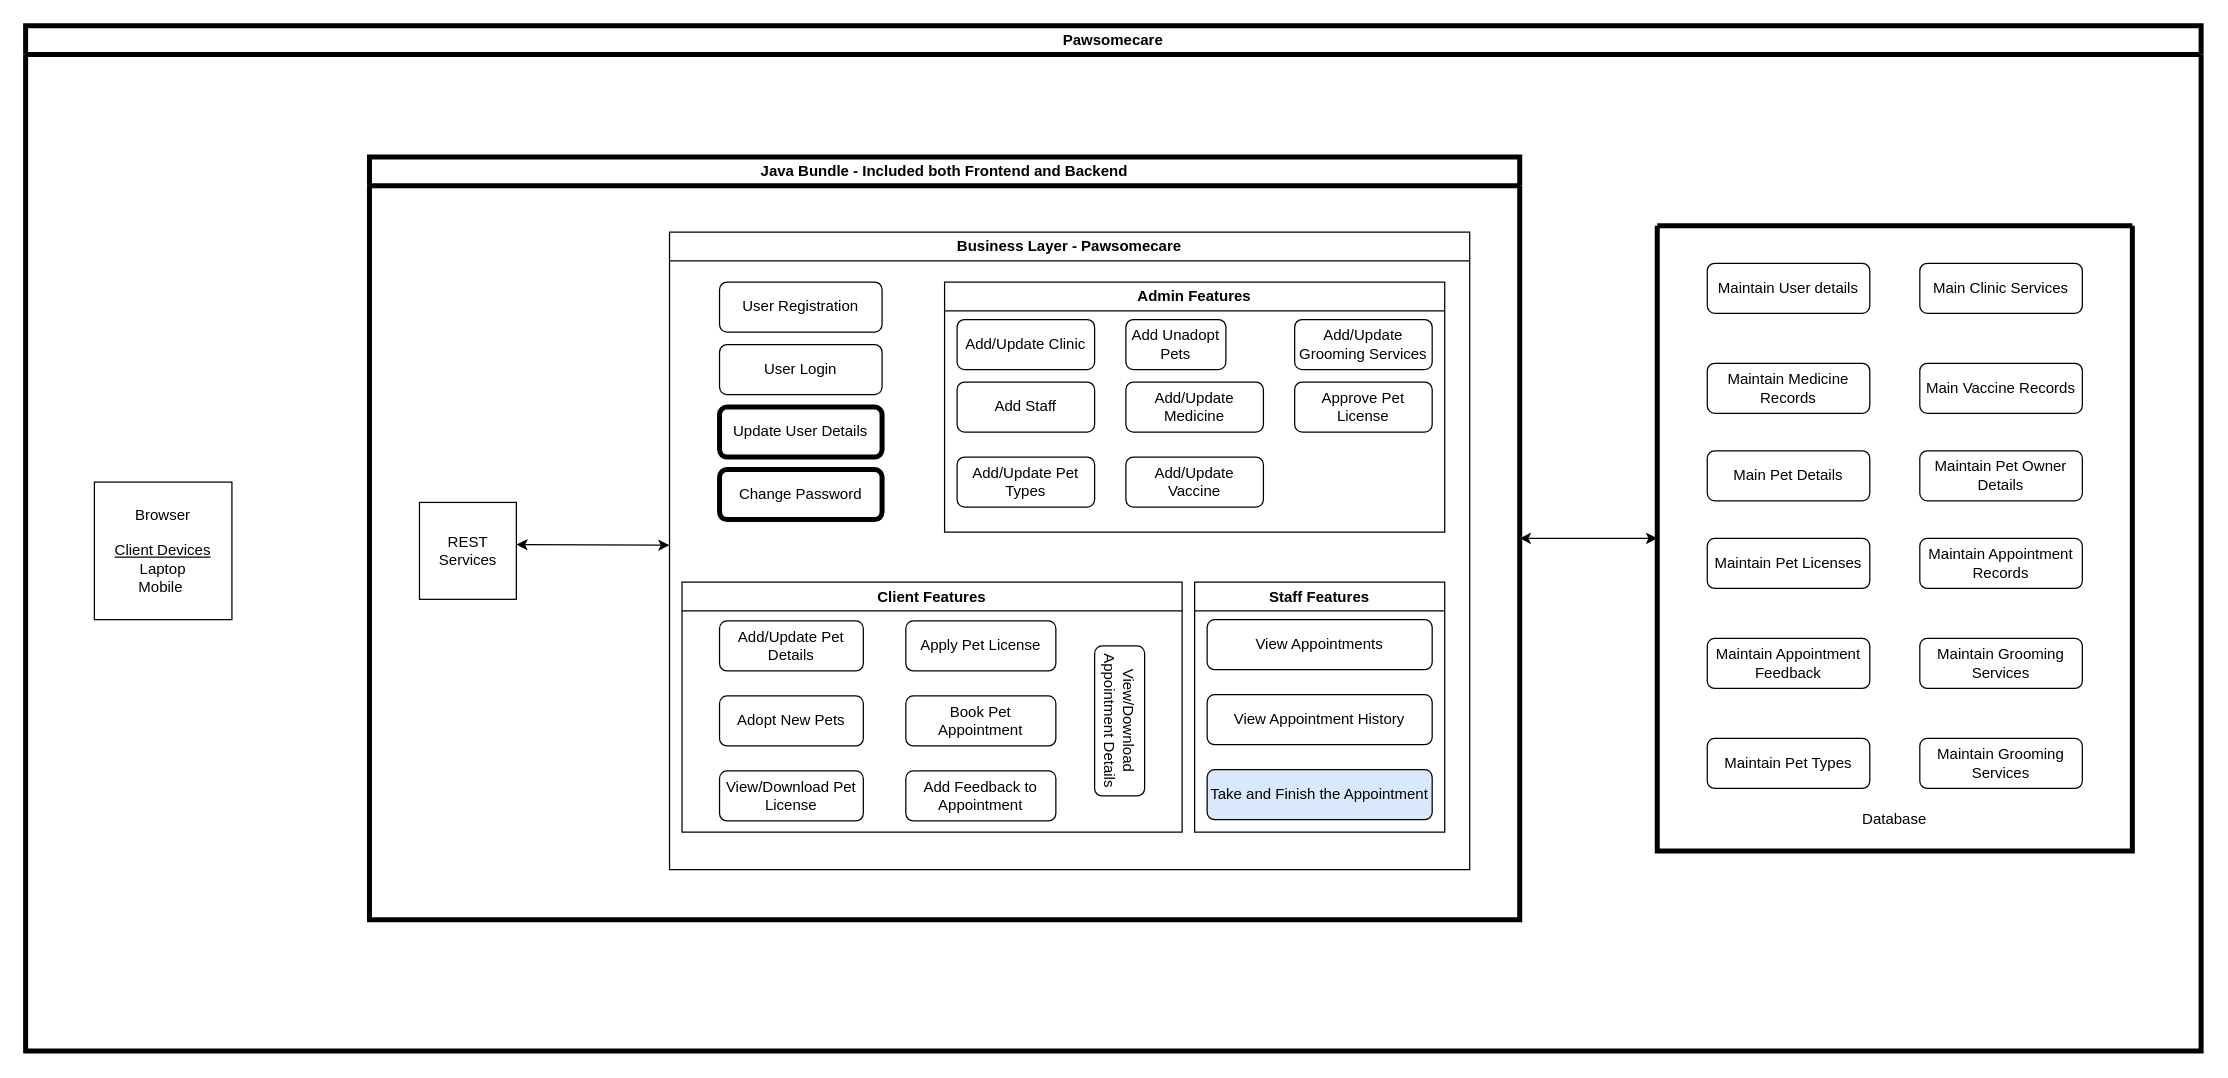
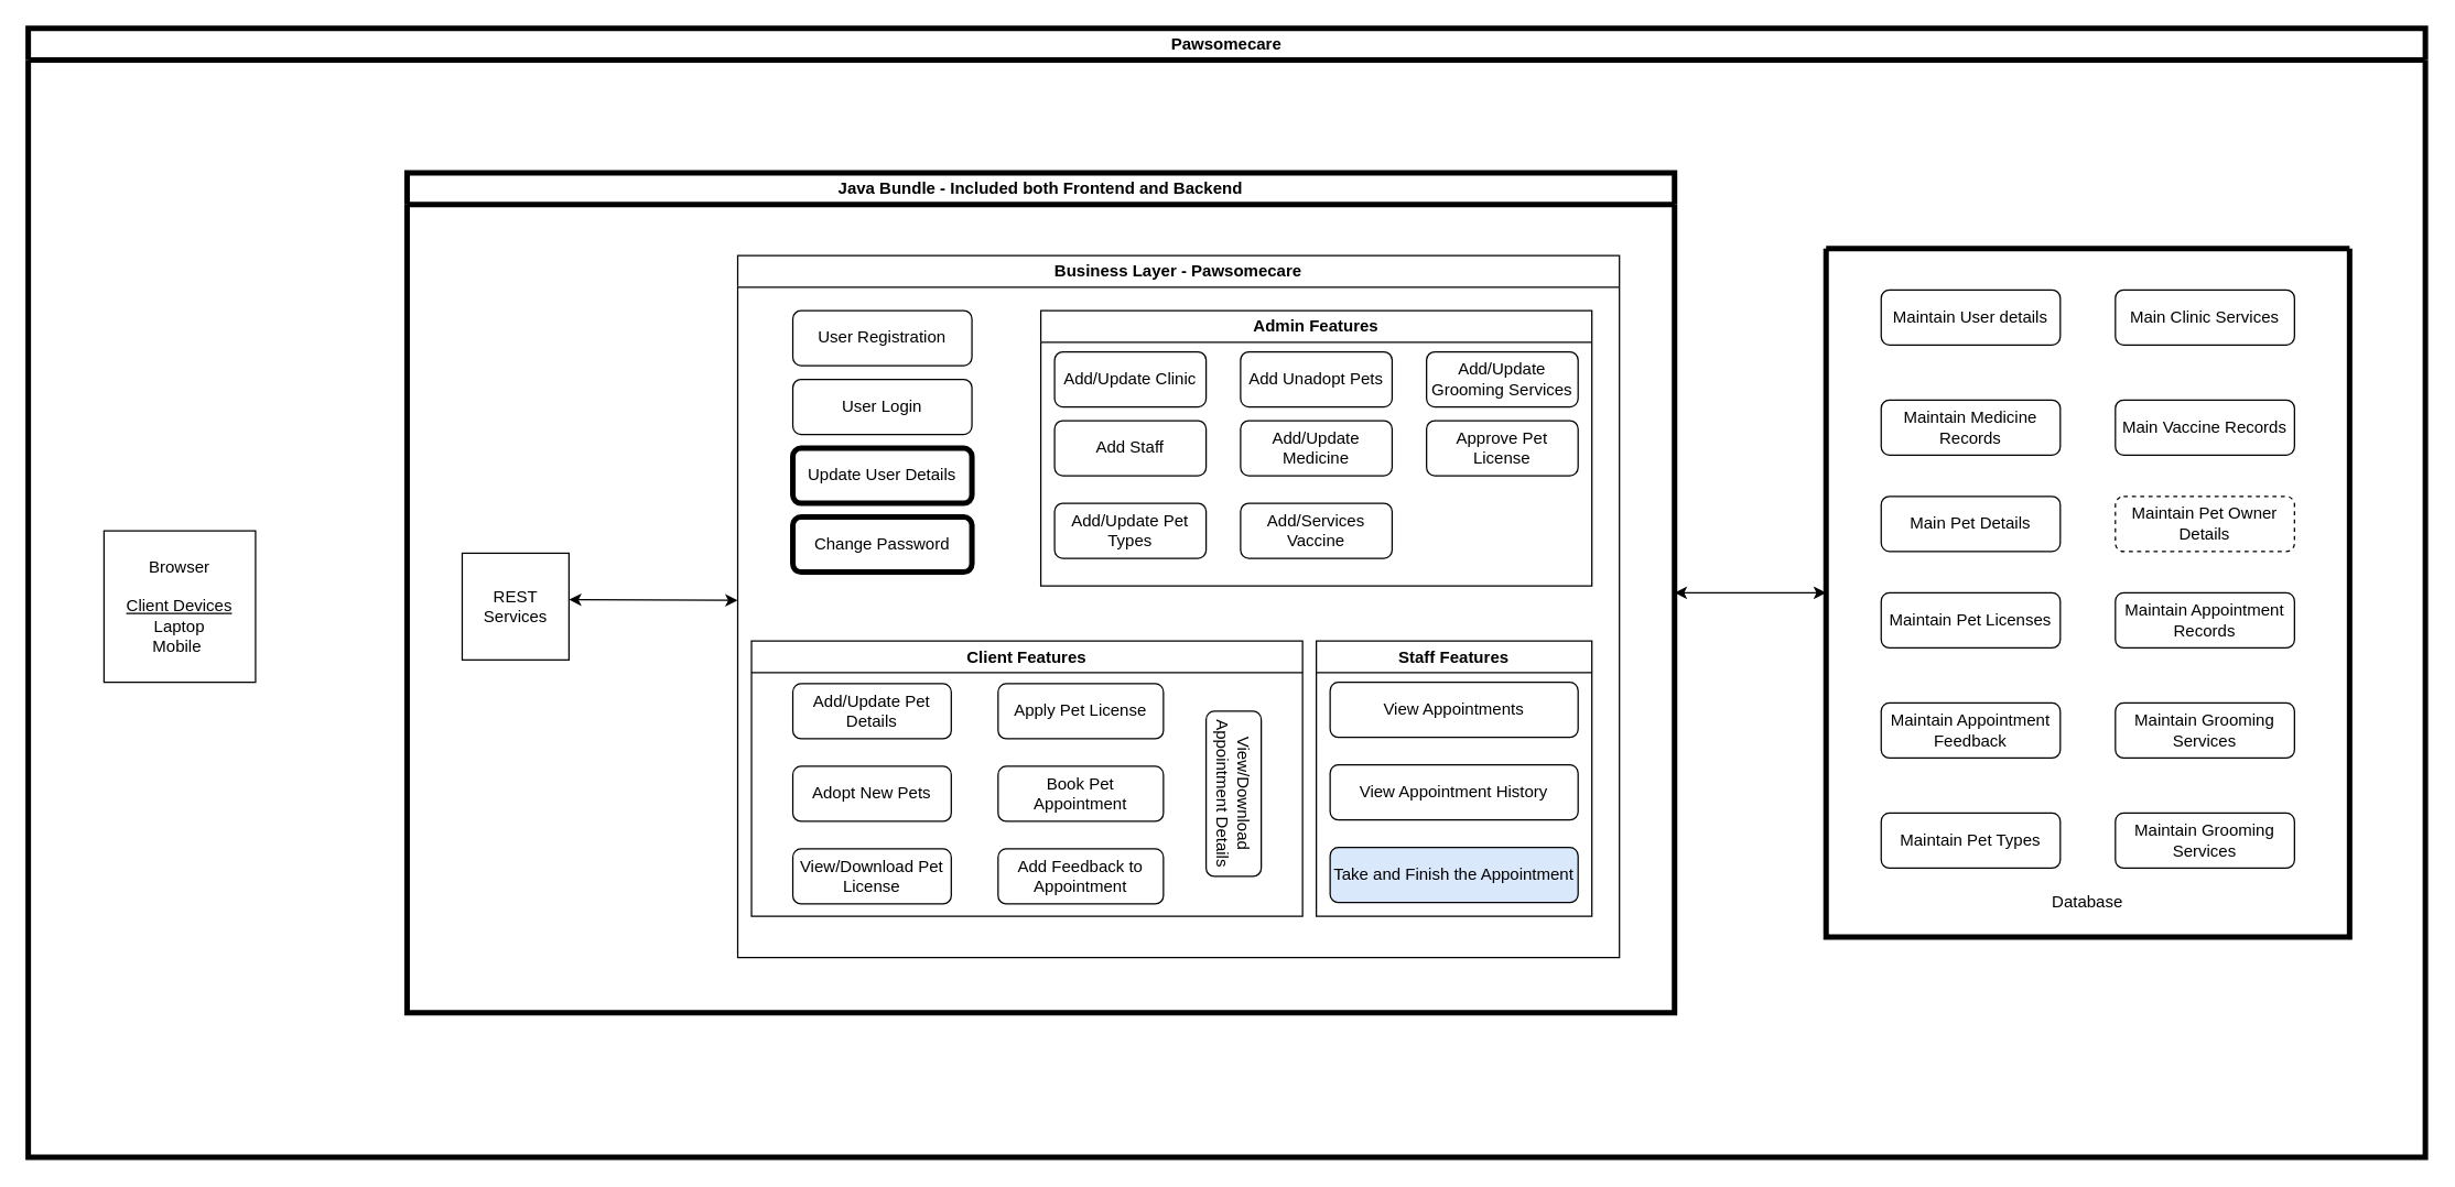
- <mxCell id="11" value="Add Unadopt Pets" style="rounded=1;whiteSpace=wrap;html=1;" vertex="1" parent="7"><mxGeometry x="145" y="30" width="80" height="40" as="geometry" /></mxCell>
+ <mxCell id="11" value="Add Unadopt Pets" style="rounded=1;whiteSpace=wrap;html=1;" vertex="1" parent="7"><mxGeometry x="145" y="30" width="110" height="40" as="geometry" /></mxCell>
- <mxCell id="39" value="Maintain Pet Owner Details" style="rounded=1;whiteSpace=wrap;html=1;" vertex="1" parent="33"><mxGeometry x="210" y="180" width="130" height="40" as="geometry" /></mxCell>
+ <mxCell id="39" value="Maintain Pet Owner Details" style="rounded=1;whiteSpace=wrap;html=1;dashed=1;" vertex="1" parent="33"><mxGeometry x="210" y="180" width="130" height="40" as="geometry" /></mxCell>
- <mxCell id="14" value="Add/Update Vaccine" style="rounded=1;whiteSpace=wrap;html=1;" vertex="1" parent="7"><mxGeometry x="145" y="140" width="110" height="40" as="geometry" /></mxCell>
+ <mxCell id="14" value="Add/Services Vaccine" style="rounded=1;whiteSpace=wrap;html=1;" vertex="1" parent="7"><mxGeometry x="145" y="140" width="110" height="40" as="geometry" /></mxCell>
